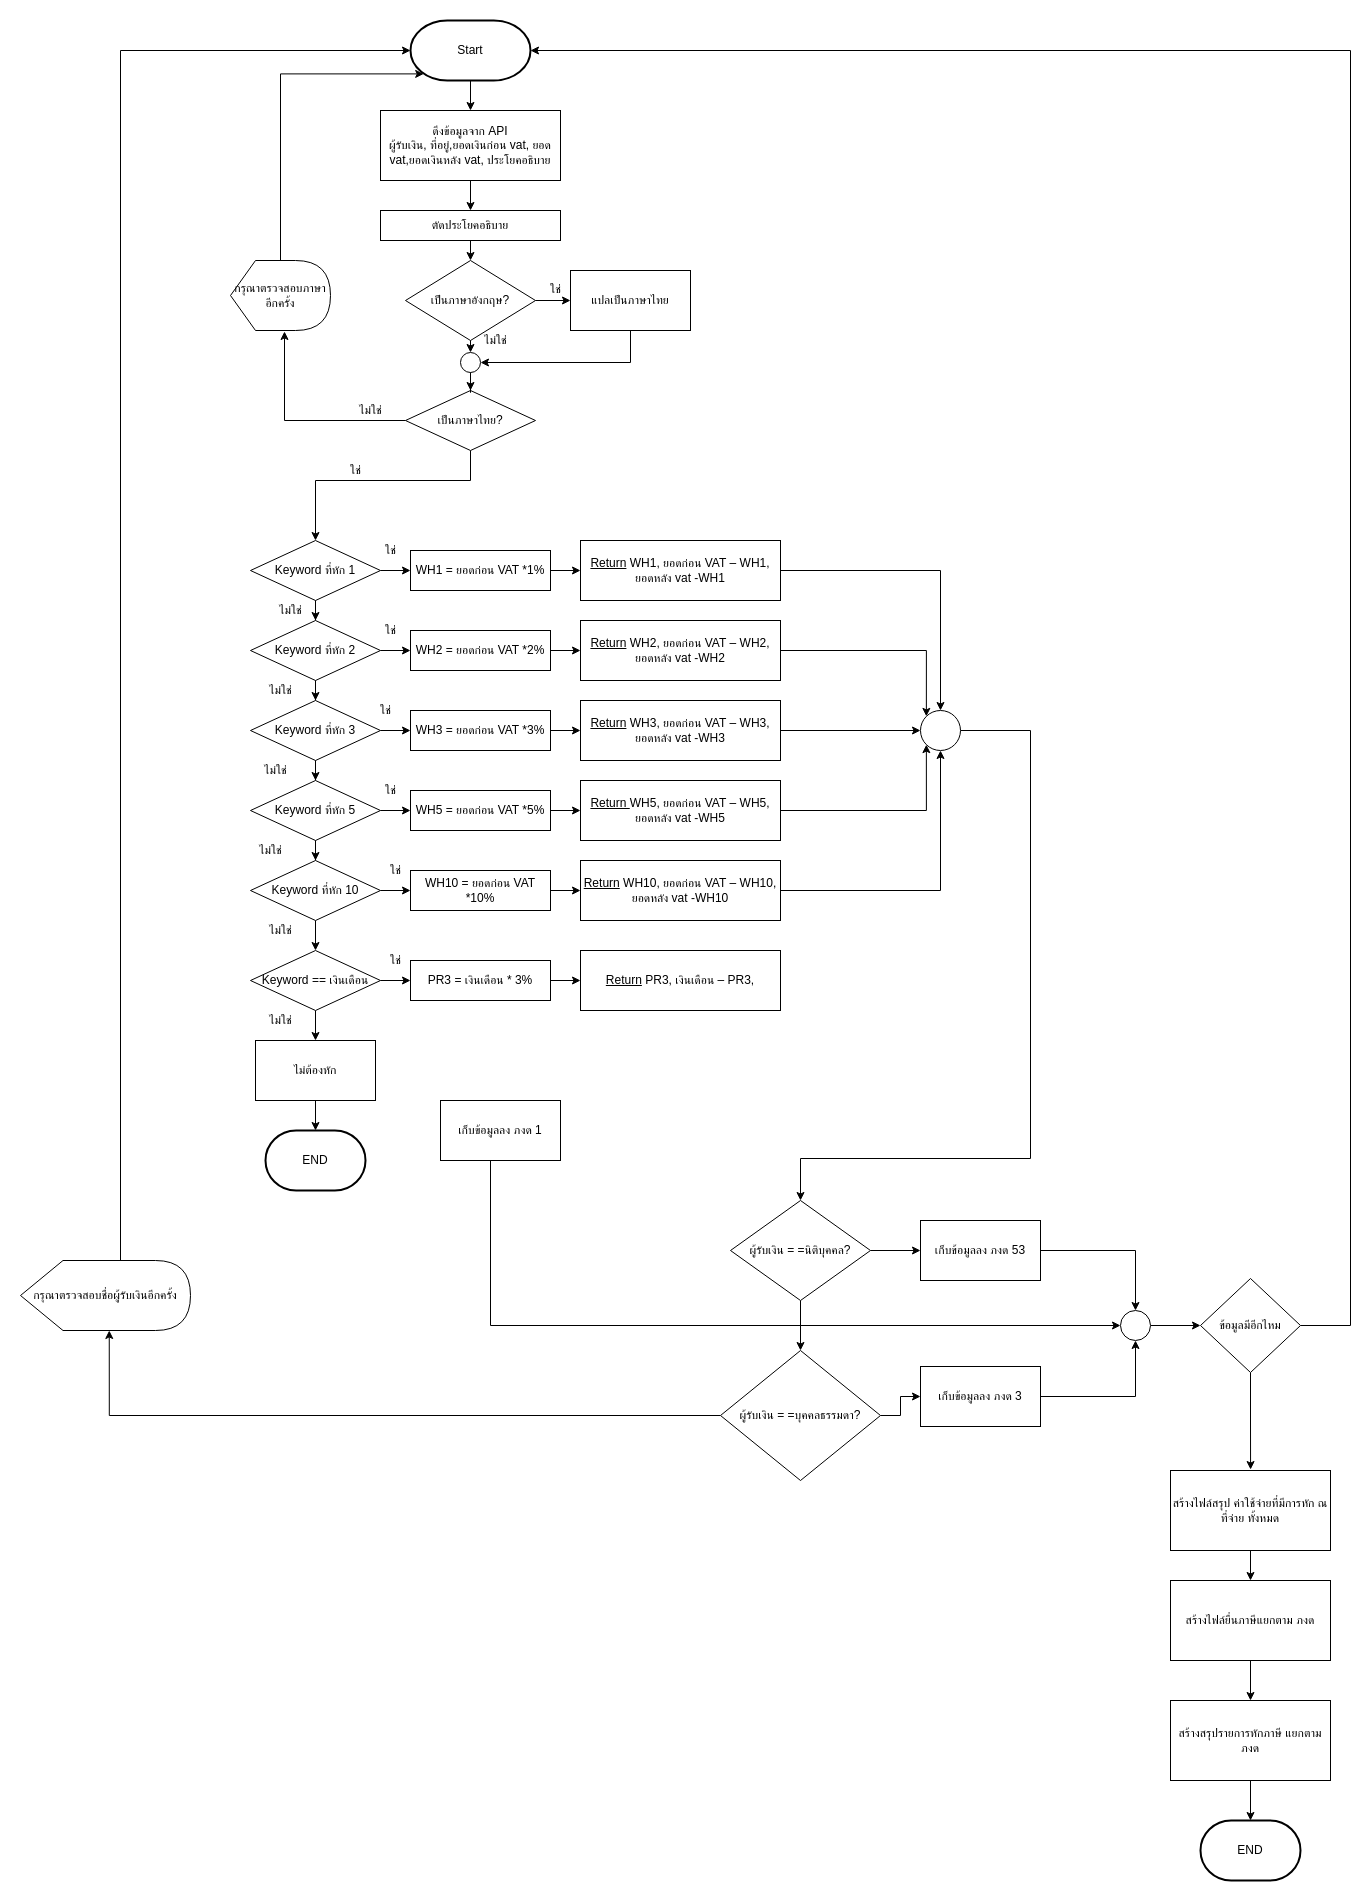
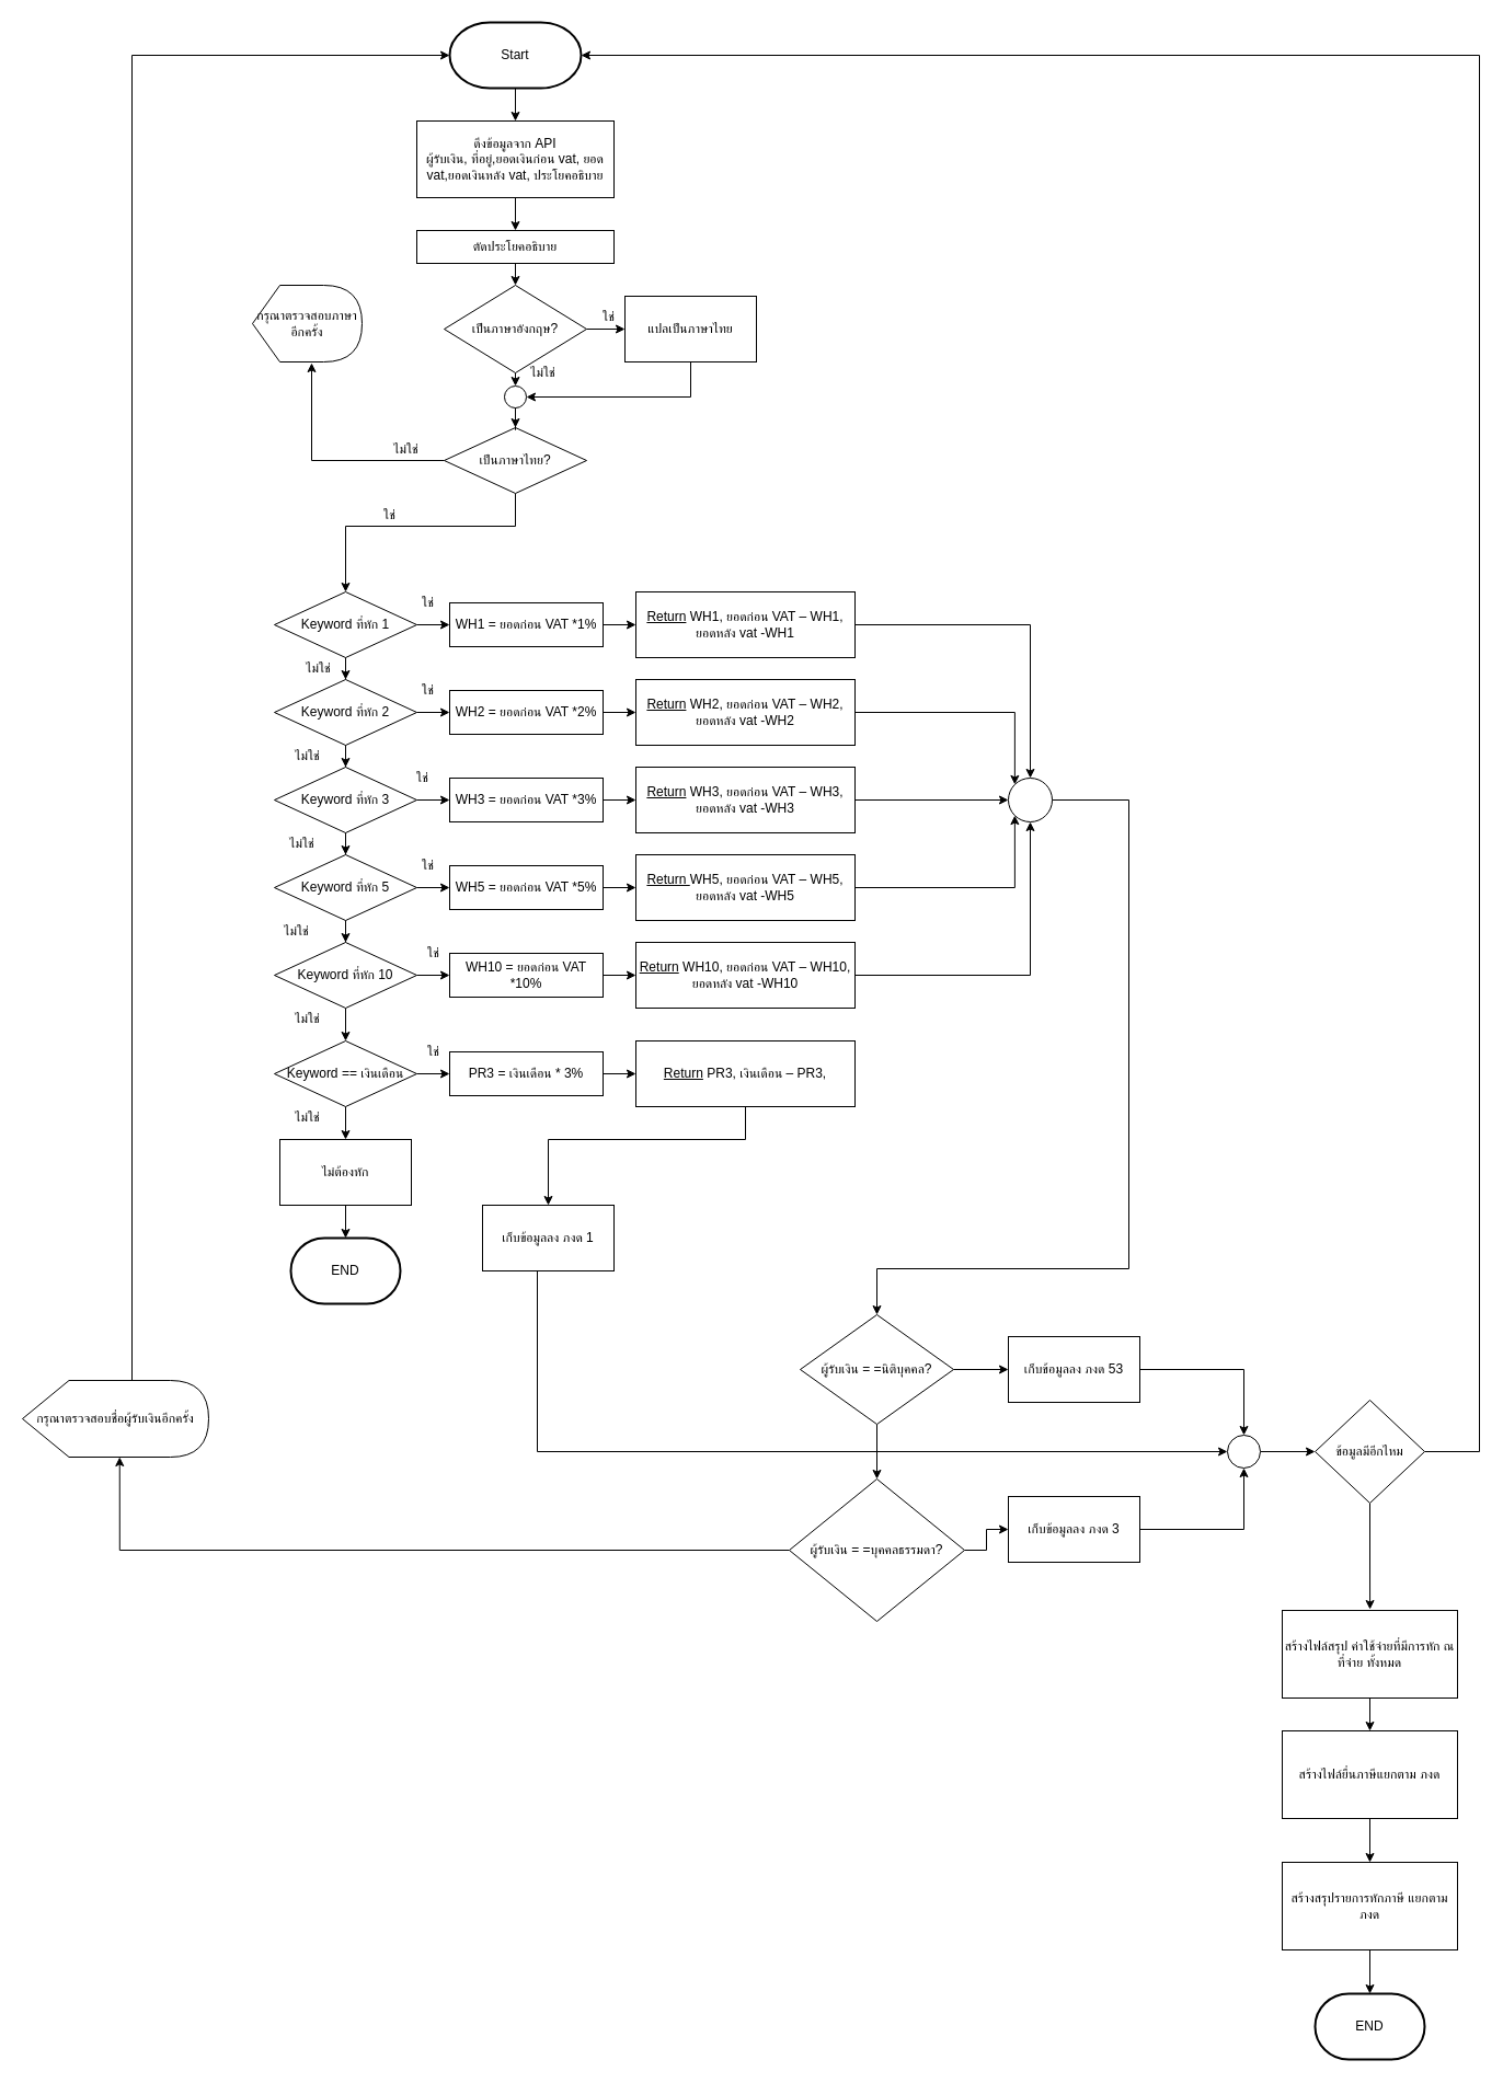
- <mxCell id="36" style="edgeStyle=orthogonalEdgeStyle;rounded=0;orthogonalLoop=1;jettySize=auto;html=1;entryX=0.11;entryY=0.89;entryDx=0;entryDy=0;entryPerimeter=0;" edge="1" parent="1" source="37" target="107"><mxGeometry relative="1" as="geometry"><mxPoint x="410" y="65" as="targetPoint" /><Array as="points"><mxPoint x="280" y="73" /></Array></mxGeometry></mxCell>
+ <mxCell id="63" style="edgeStyle=orthogonalEdgeStyle;rounded=0;orthogonalLoop=1;jettySize=auto;html=1;entryX=0.5;entryY=0;entryDx=0;entryDy=0;" edge="1" parent="1" source="64" target="88"><mxGeometry relative="1" as="geometry"><mxPoint x="500" y="1100" as="targetPoint" /><Array as="points"><mxPoint x="680" y="1040" /><mxPoint x="500" y="1040" /></Array></mxGeometry></mxCell>
